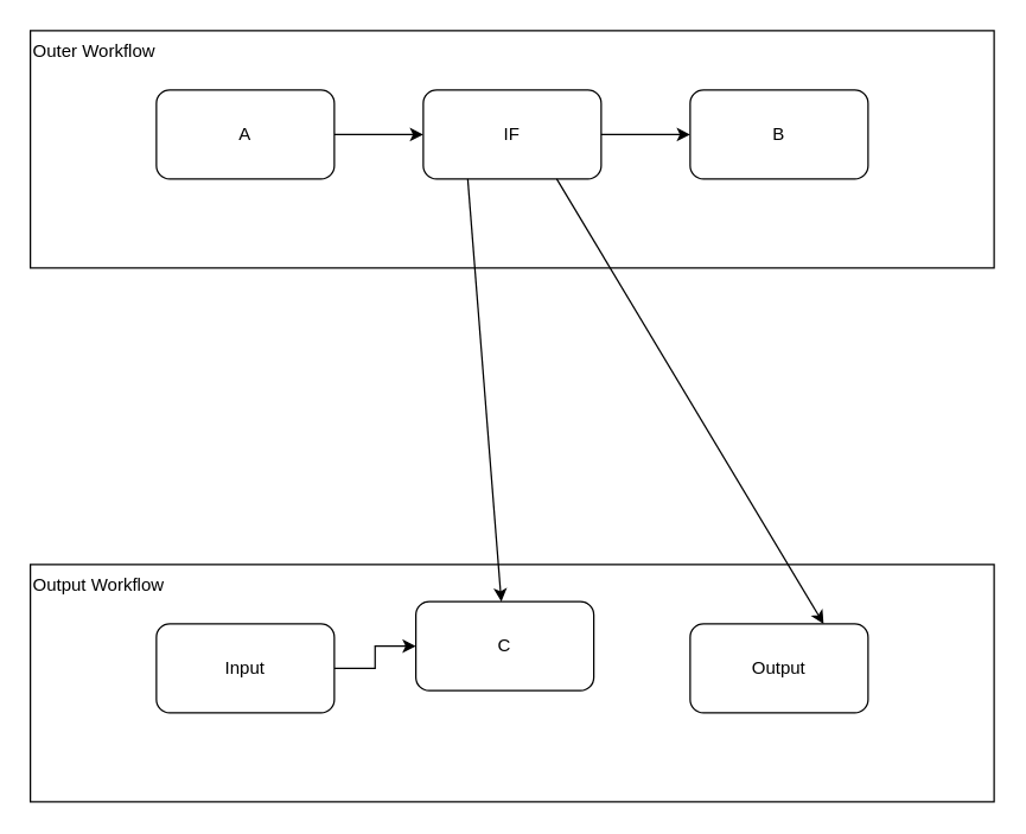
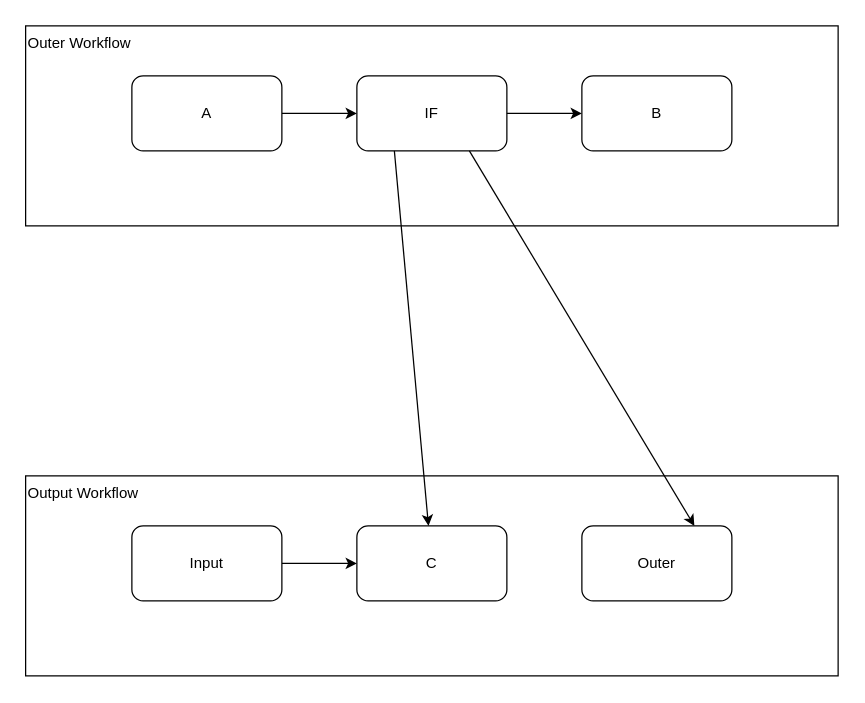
- <mxCell id="4" value="C" style="rounded=1;whiteSpace=wrap;html=1;" vertex="1" parent="2"><mxGeometry x="260" y="25" width="120" height="60" as="geometry" /></mxCell>
+ <mxCell id="4" value="C" style="rounded=1;whiteSpace=wrap;html=1;" vertex="1" parent="2"><mxGeometry x="265" y="40" width="120" height="60" as="geometry" /></mxCell>
- <mxCell id="5" value="Output" style="rounded=1;whiteSpace=wrap;html=1;" vertex="1" parent="2"><mxGeometry x="445" y="40" width="120" height="60" as="geometry" /></mxCell>
+ <mxCell id="5" value="Outer" style="rounded=1;whiteSpace=wrap;html=1;" vertex="1" parent="2"><mxGeometry x="445" y="40" width="120" height="60" as="geometry" /></mxCell>
